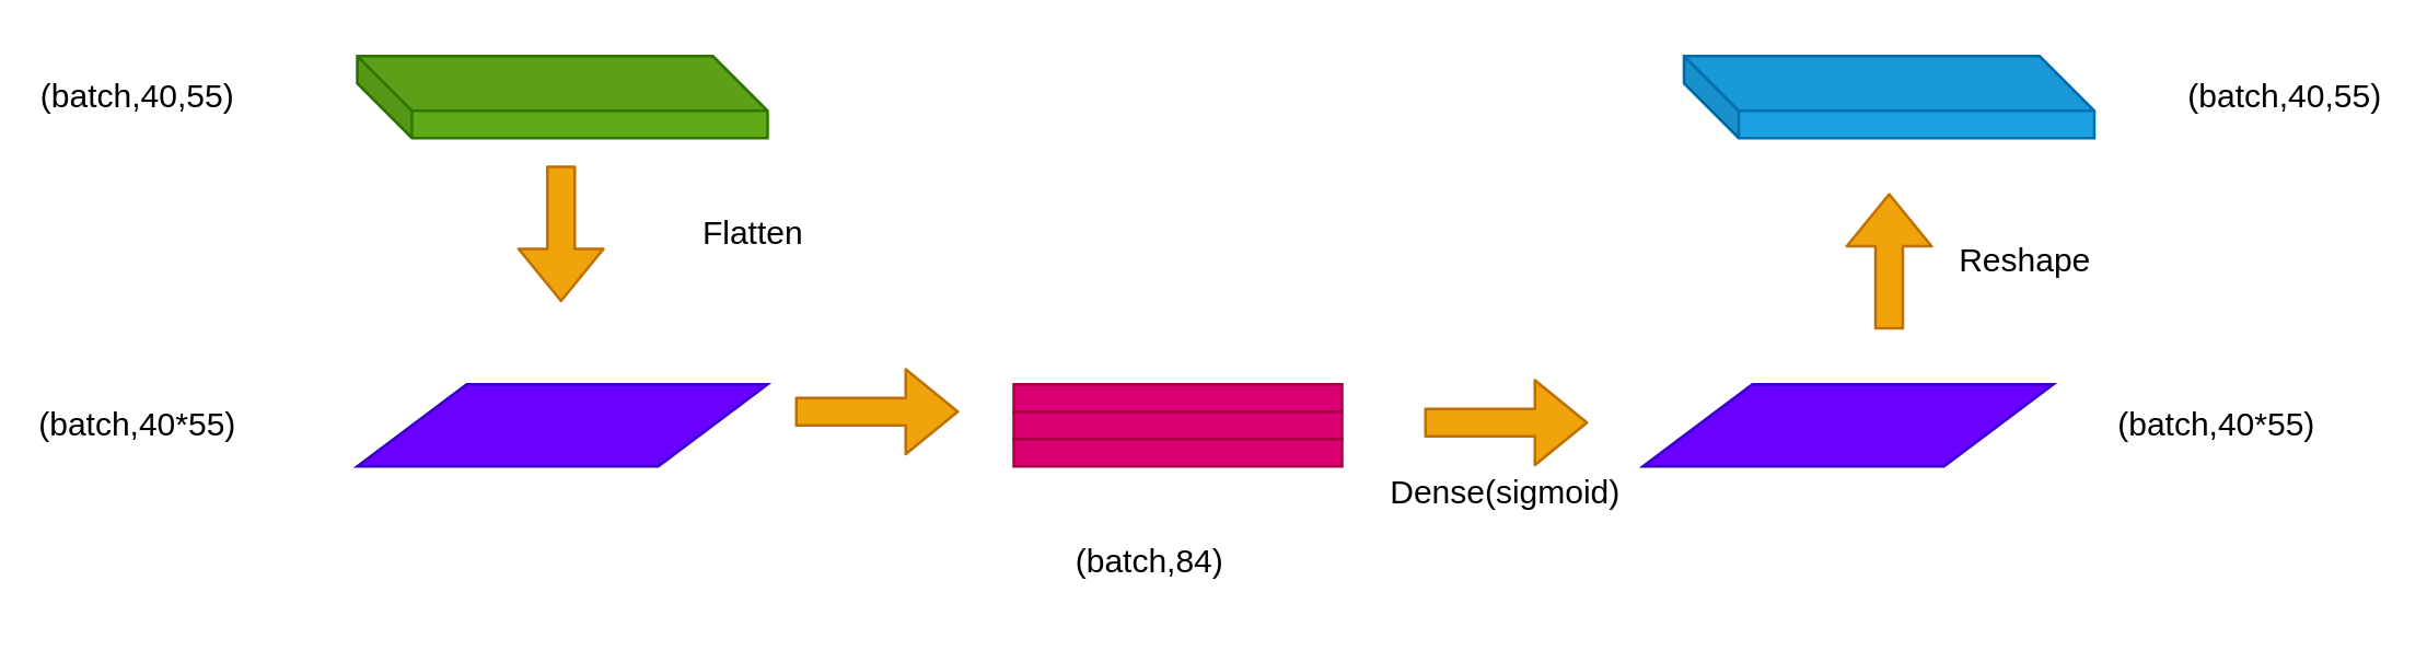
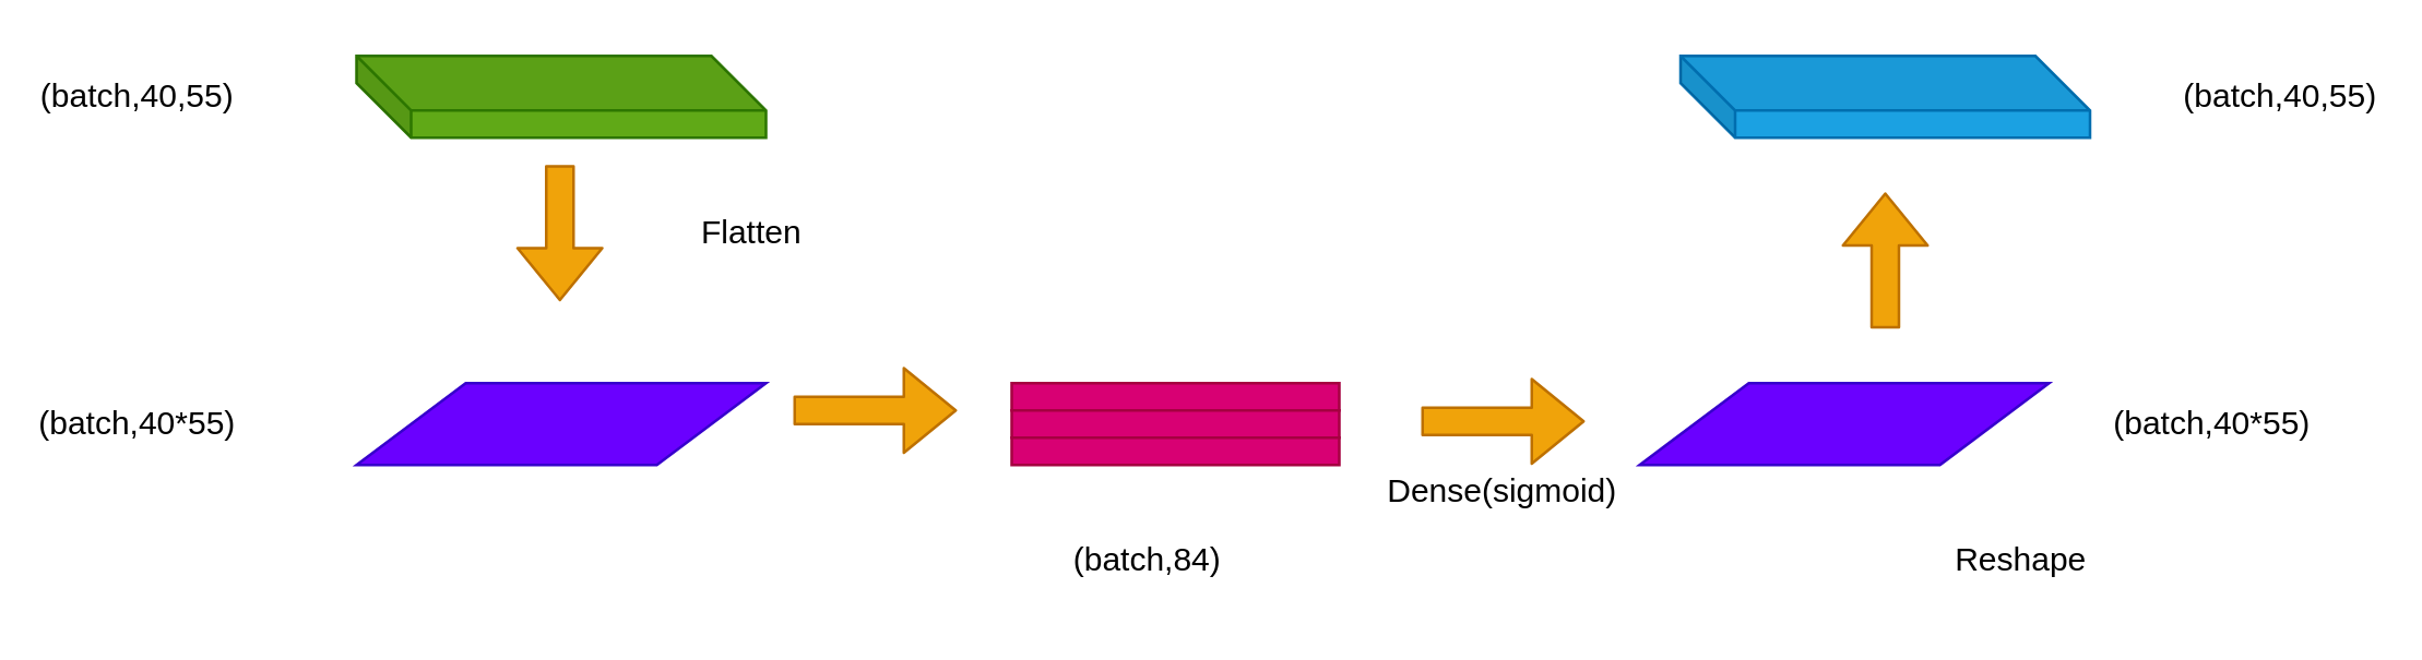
- <mxCell id="15" value="Reshape" style="text;html=1;strokeColor=none;fillColor=none;align=center;verticalAlign=middle;whiteSpace=wrap;rounded=0;" vertex="1" parent="1"><mxGeometry x="710" y="80" width="60" height="30" as="geometry" /></mxCell>
+ <mxCell id="15" value="Reshape" style="text;html=1;strokeColor=none;fillColor=none;align=center;verticalAlign=middle;whiteSpace=wrap;rounded=0;" vertex="1" parent="1"><mxGeometry x="710" y="190" width="60" height="30" as="geometry" /></mxCell>
